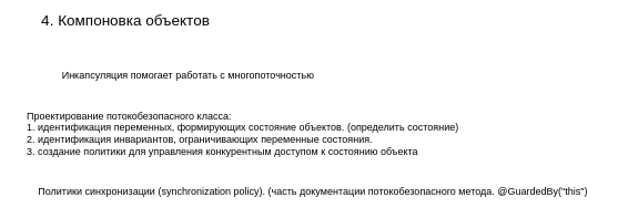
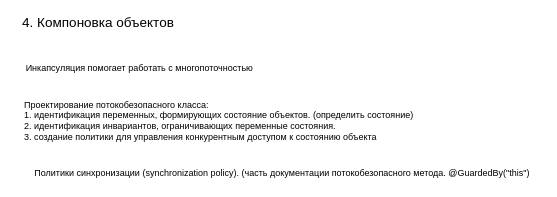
- <mxCell id="2" value="&lt;font style=&quot;font-size: 18px&quot;&gt;4. Компоновка объектов&lt;/font&gt;" style="text;html=1;align=center;verticalAlign=middle;resizable=0;points=[];autosize=1;" vertex="1" parent="1"><mxGeometry x="40" y="15" width="220" height="20" as="geometry" /></mxCell>
+ <mxCell id="2" value="&lt;font style=&quot;font-size: 18px&quot;&gt;4. Компоновка объектов&lt;/font&gt;" style="text;html=1;align=center;verticalAlign=middle;resizable=0;points=[];autosize=1;" vertex="1" parent="1"><mxGeometry x="20" y="20" width="220" height="20" as="geometry" /></mxCell>
- <mxCell id="3" value="Инкапсуляция помогает работать с многопоточностью" style="text;html=1;align=center;verticalAlign=middle;resizable=0;points=[];autosize=1;" vertex="1" parent="1"><mxGeometry x="60" y="80" width="330" height="20" as="geometry" /></mxCell>
+ <mxCell id="3" value="Инкапсуляция помогает работать с многопоточностью" style="text;html=1;align=center;verticalAlign=middle;resizable=0;points=[];autosize=1;" vertex="1" parent="1"><mxGeometry x="20" y="80" width="330" height="20" as="geometry" /></mxCell>
